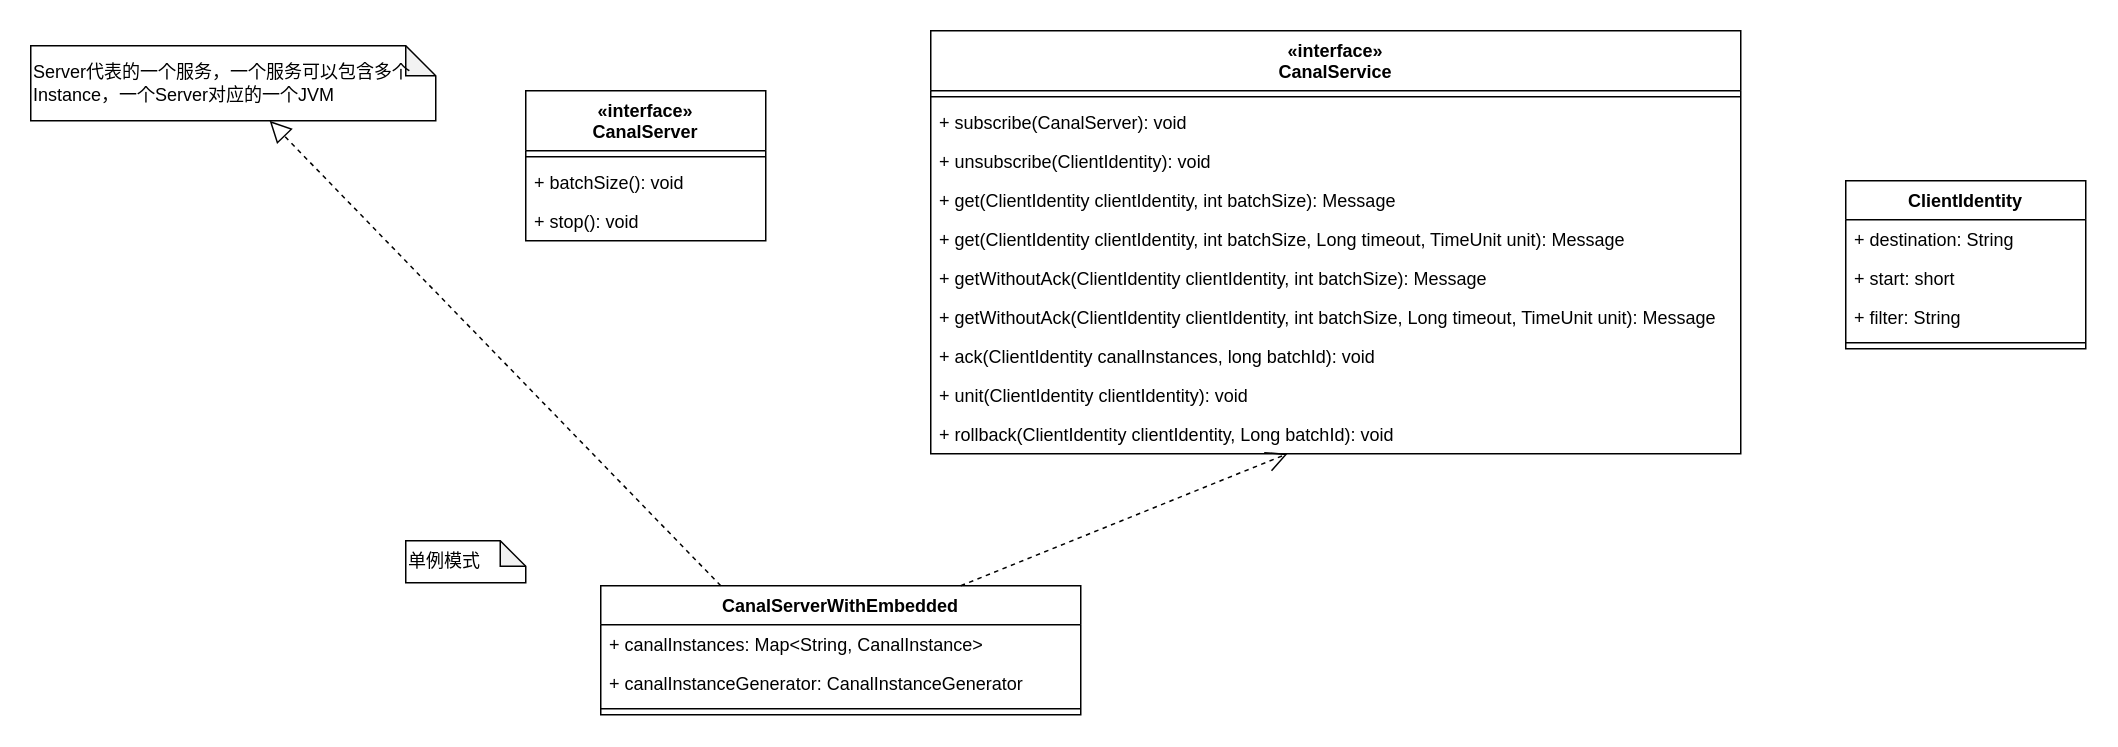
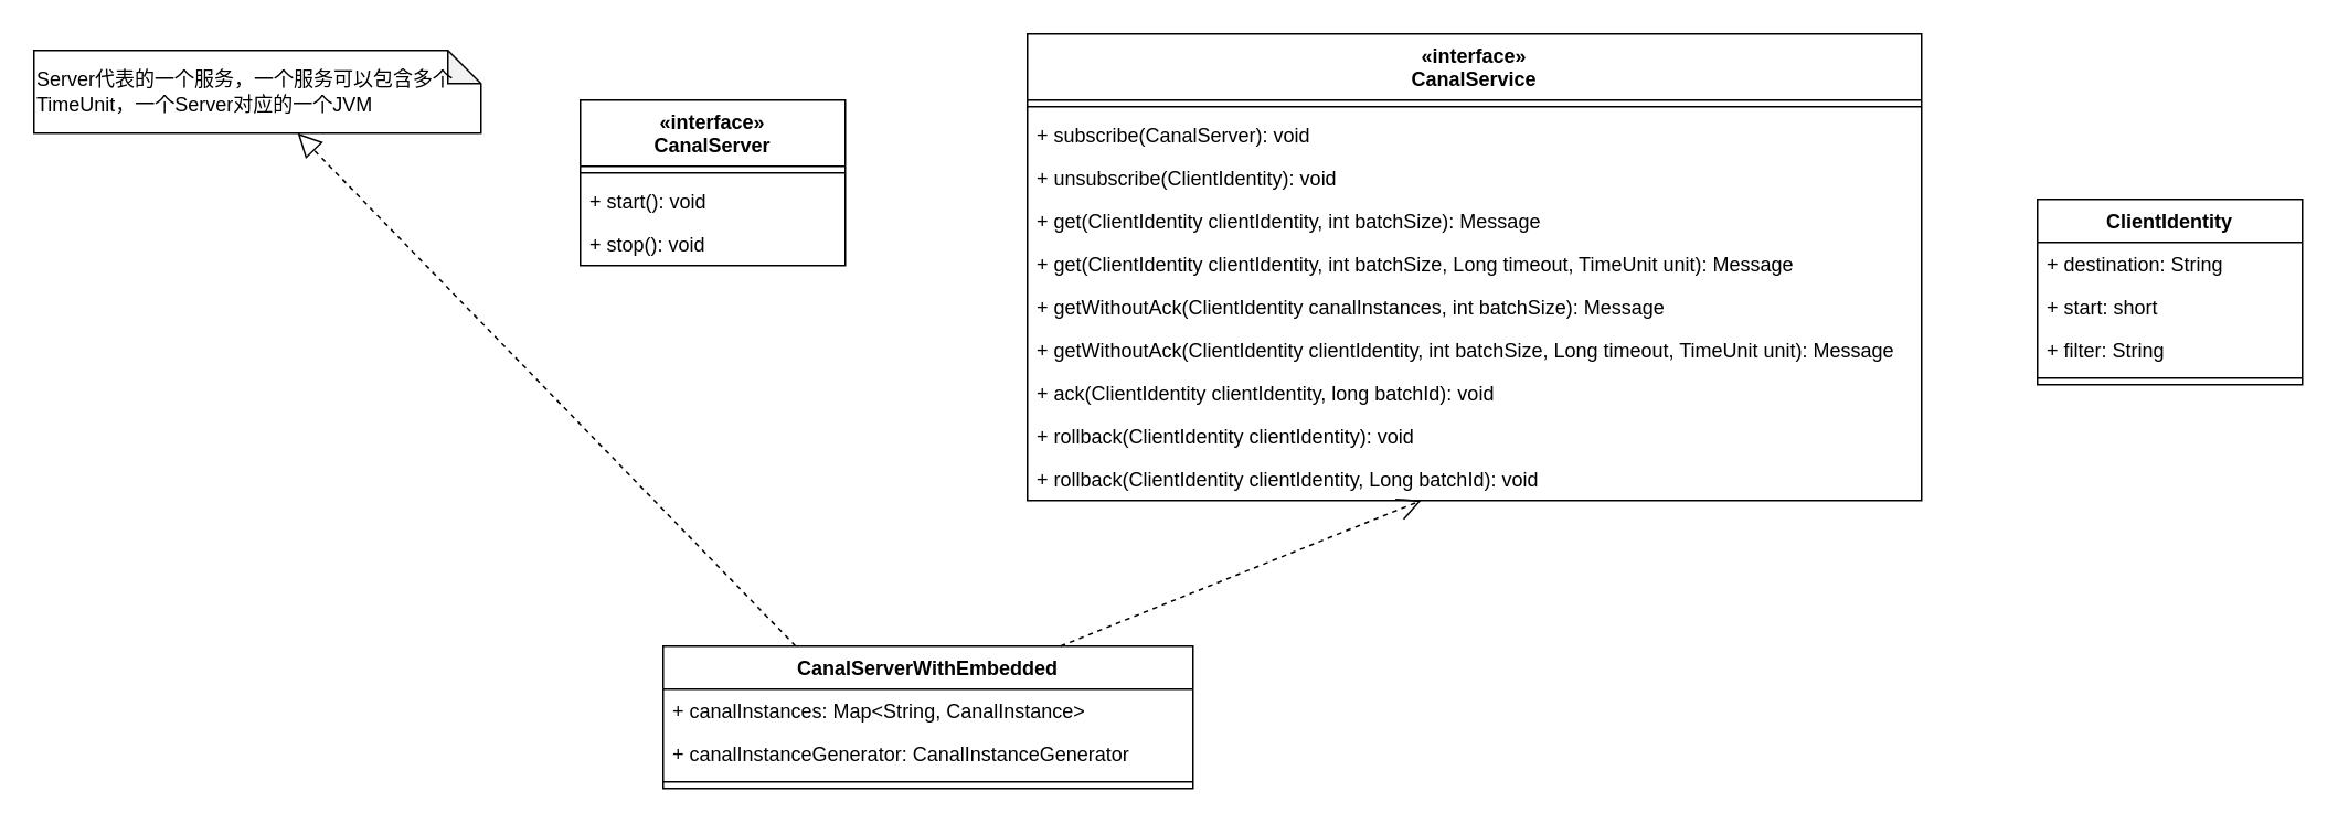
- <mxCell id="2" value="Server代表的一个服务，一个服务可以包含多个 Instance，一个Server对应的一个JVM" style="shape=note;whiteSpace=wrap;html=1;backgroundOutline=1;darkOpacity=0.05;align=left;size=20;" parent="1" vertex="1"><mxGeometry x="20" y="30" width="270" height="50" as="geometry" /></mxCell>
+ <mxCell id="2" value="Server代表的一个服务，一个服务可以包含多个 TimeUnit，一个Server对应的一个JVM" style="shape=note;whiteSpace=wrap;html=1;backgroundOutline=1;darkOpacity=0.05;align=left;size=20;" parent="1" vertex="1"><mxGeometry x="20" y="30" width="270" height="50" as="geometry" /></mxCell>
- <mxCell id="5" value="+ batchSize(): void" style="text;strokeColor=none;fillColor=none;align=left;verticalAlign=top;spacingLeft=4;spacingRight=4;overflow=hidden;rotatable=0;points=[[0,0.5],[1,0.5]];portConstraint=eastwest;" parent="3" vertex="1"><mxGeometry y="48" width="160" height="26" as="geometry" /></mxCell>
+ <mxCell id="5" value="+ start(): void" style="text;strokeColor=none;fillColor=none;align=left;verticalAlign=top;spacingLeft=4;spacingRight=4;overflow=hidden;rotatable=0;points=[[0,0.5],[1,0.5]];portConstraint=eastwest;" parent="3" vertex="1"><mxGeometry y="48" width="160" height="26" as="geometry" /></mxCell>
- <mxCell id="18" value="+ getWithoutAck(ClientIdentity clientIdentity, int batchSize): Message" style="text;strokeColor=none;fillColor=none;align=left;verticalAlign=top;spacingLeft=4;spacingRight=4;overflow=hidden;rotatable=0;points=[[0,0.5],[1,0.5]];portConstraint=eastwest;" parent="12" vertex="1"><mxGeometry y="152" width="540" height="26" as="geometry" /></mxCell>
+ <mxCell id="18" value="+ getWithoutAck(ClientIdentity canalInstances, int batchSize): Message" style="text;strokeColor=none;fillColor=none;align=left;verticalAlign=top;spacingLeft=4;spacingRight=4;overflow=hidden;rotatable=0;points=[[0,0.5],[1,0.5]];portConstraint=eastwest;" parent="12" vertex="1"><mxGeometry y="152" width="540" height="26" as="geometry" /></mxCell>
- <mxCell id="20" value="+ ack(ClientIdentity canalInstances, long batchId): void" style="text;strokeColor=none;fillColor=none;align=left;verticalAlign=top;spacingLeft=4;spacingRight=4;overflow=hidden;rotatable=0;points=[[0,0.5],[1,0.5]];portConstraint=eastwest;" parent="12" vertex="1"><mxGeometry y="204" width="540" height="26" as="geometry" /></mxCell>
+ <mxCell id="20" value="+ ack(ClientIdentity clientIdentity, long batchId): void" style="text;strokeColor=none;fillColor=none;align=left;verticalAlign=top;spacingLeft=4;spacingRight=4;overflow=hidden;rotatable=0;points=[[0,0.5],[1,0.5]];portConstraint=eastwest;" parent="12" vertex="1"><mxGeometry y="204" width="540" height="26" as="geometry" /></mxCell>
- <mxCell id="21" value="+ unit(ClientIdentity clientIdentity): void" style="text;strokeColor=none;fillColor=none;align=left;verticalAlign=top;spacingLeft=4;spacingRight=4;overflow=hidden;rotatable=0;points=[[0,0.5],[1,0.5]];portConstraint=eastwest;" parent="12" vertex="1"><mxGeometry y="230" width="540" height="26" as="geometry" /></mxCell>
+ <mxCell id="21" value="+ rollback(ClientIdentity clientIdentity): void" style="text;strokeColor=none;fillColor=none;align=left;verticalAlign=top;spacingLeft=4;spacingRight=4;overflow=hidden;rotatable=0;points=[[0,0.5],[1,0.5]];portConstraint=eastwest;" parent="12" vertex="1"><mxGeometry y="230" width="540" height="26" as="geometry" /></mxCell>
- <mxCell id="29" value="单例模式" style="shape=note;whiteSpace=wrap;html=1;backgroundOutline=1;darkOpacity=0.05;align=left;size=17;" parent="1" vertex="1"><mxGeometry x="270" y="360" width="80" height="28" as="geometry" /></mxCell>
